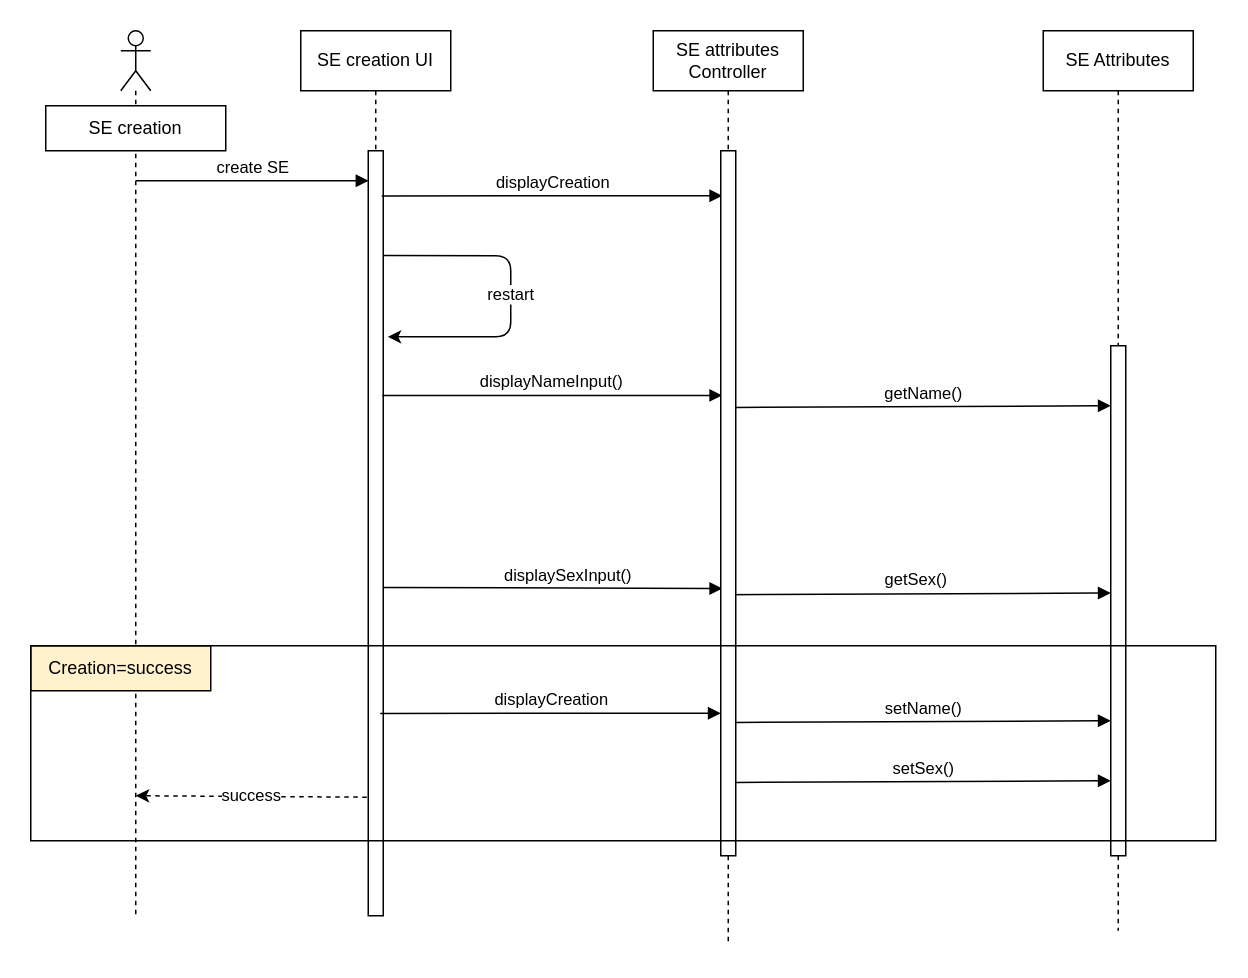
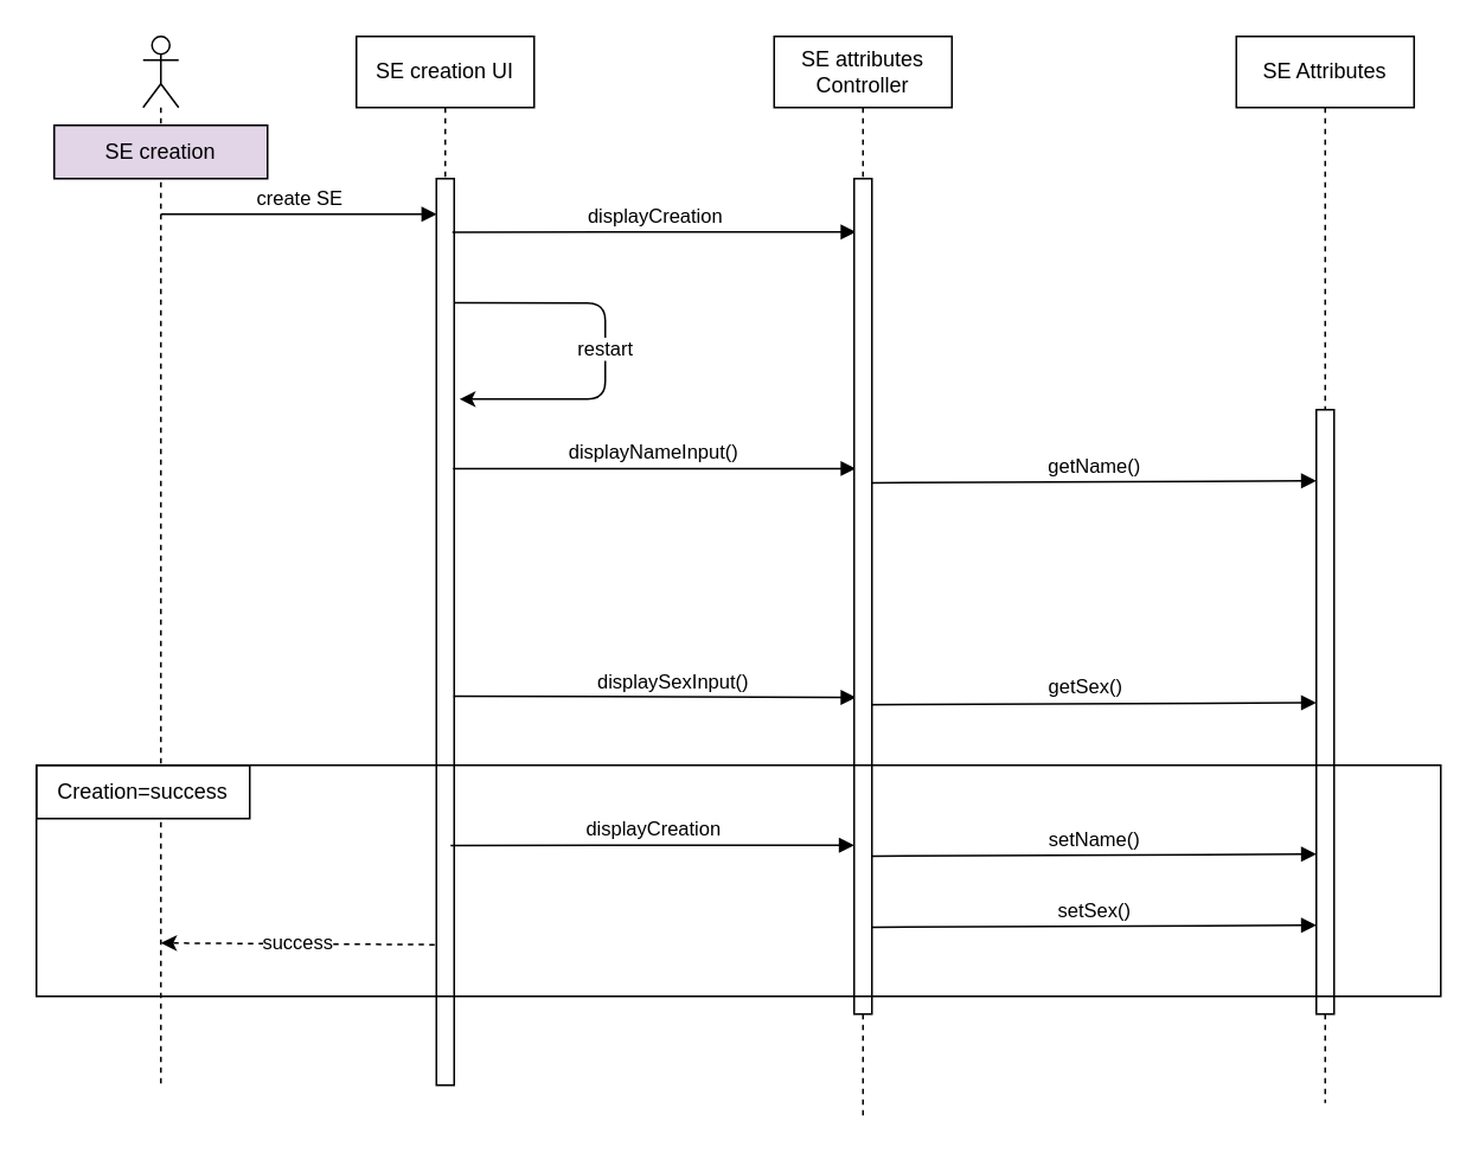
- <mxCell id="13" value="SE creation" style="rounded=0;whiteSpace=wrap;html=1;fillColor=#ffffff;" parent="1" vertex="1"><mxGeometry x="30" y="70" width="120" height="30" as="geometry" /></mxCell>
+ <mxCell id="13" value="SE creation" style="rounded=0;whiteSpace=wrap;html=1;fillColor=#e1d5e7;" parent="1" vertex="1"><mxGeometry x="30" y="70" width="120" height="30" as="geometry" /></mxCell>
- <mxCell id="16" value="Creation=success" style="rounded=0;whiteSpace=wrap;html=1;fillColor=#fff2cc;" vertex="1" parent="1"><mxGeometry x="20" y="430" width="120" height="30" as="geometry" /></mxCell>
+ <mxCell id="16" value="Creation=success" style="rounded=0;whiteSpace=wrap;html=1;fillColor=#ffffff;" vertex="1" parent="1"><mxGeometry x="20" y="430" width="120" height="30" as="geometry" /></mxCell>
